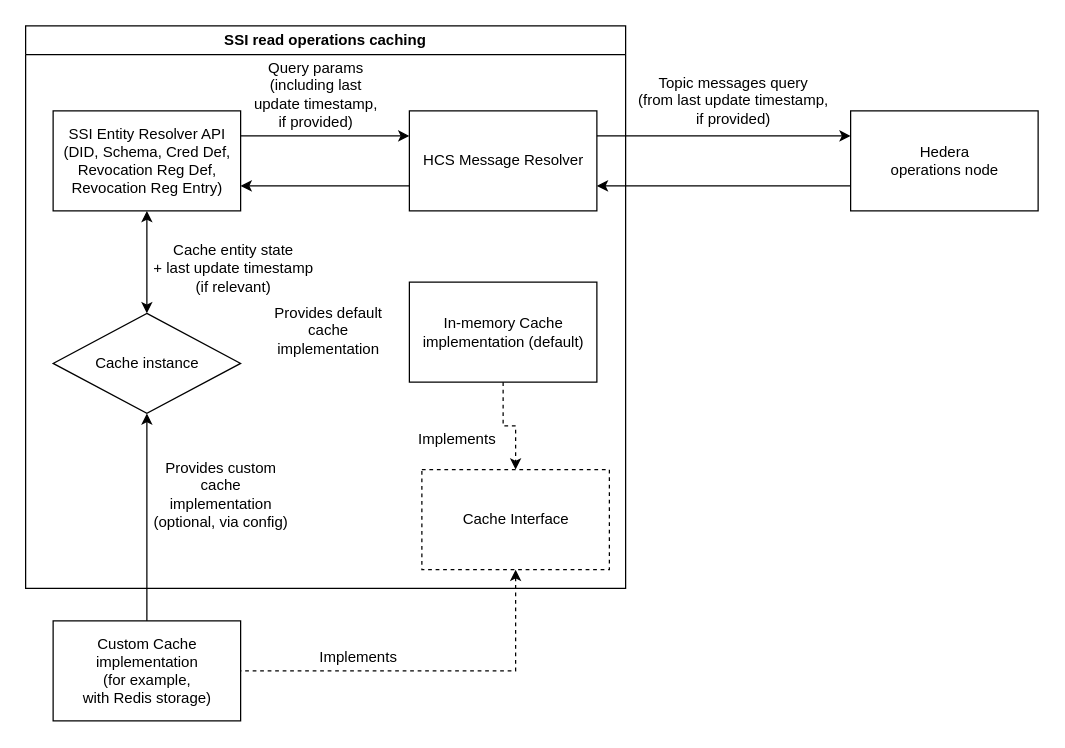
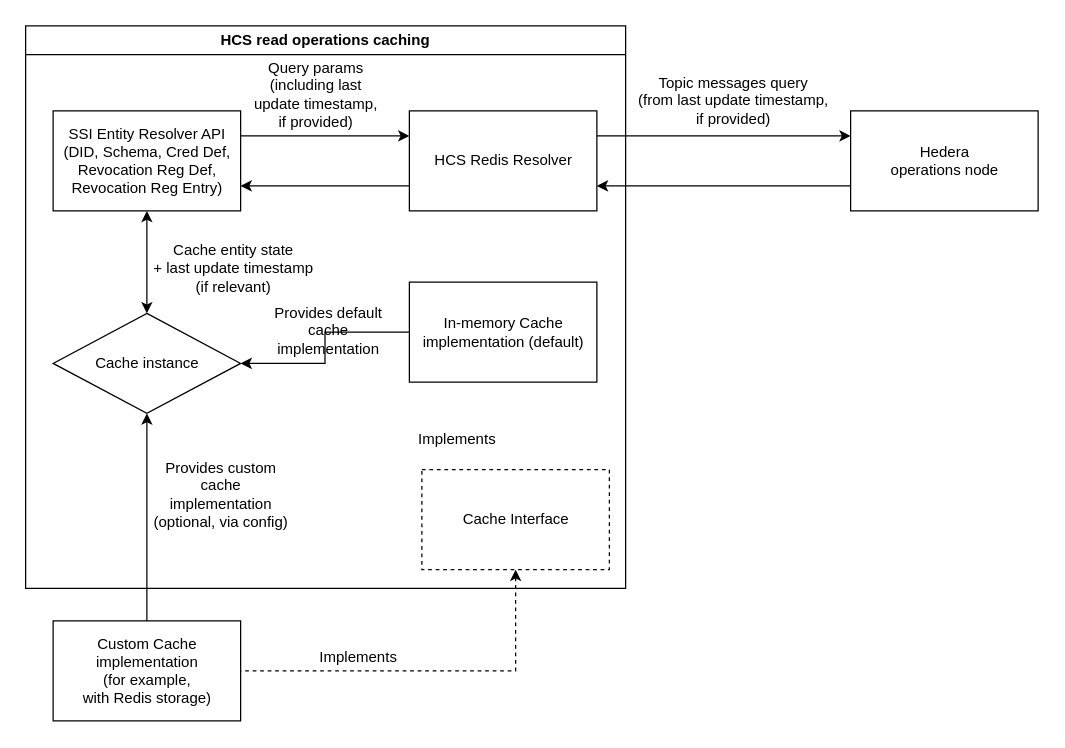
- <mxCell id="2" value="SSI read operations caching" style="swimlane;whiteSpace=wrap;html=1;direction=east;" parent="1" vertex="1"><mxGeometry x="20" y="20" width="480" height="450" as="geometry" /></mxCell>
+ <mxCell id="2" value="HCS read operations caching" style="swimlane;whiteSpace=wrap;html=1;direction=east;" parent="1" vertex="1"><mxGeometry x="20" y="20" width="480" height="450" as="geometry" /></mxCell>
- <mxCell id="3" value="HCS Message Resolver" style="html=1;" parent="2" vertex="1"><mxGeometry x="307" y="68" width="150" height="80" as="geometry" /></mxCell>
+ <mxCell id="3" value="HCS Redis Resolver" style="html=1;" parent="2" vertex="1"><mxGeometry x="307" y="68" width="150" height="80" as="geometry" /></mxCell>
+ <mxCell id="4" style="edgeStyle=orthogonalEdgeStyle;rounded=0;orthogonalLoop=1;jettySize=auto;html=1;entryX=1;entryY=0.5;entryDx=0;entryDy=0;" parent="2" source="5" target="12" edge="1"><mxGeometry relative="1" as="geometry" /></mxCell>
- <mxCell id="6" style="edgeStyle=orthogonalEdgeStyle;rounded=0;orthogonalLoop=1;jettySize=auto;html=1;entryX=0.5;entryY=0;entryDx=0;entryDy=0;startArrow=none;startFill=0;endArrow=classic;endFill=1;dashed=1;" parent="2" source="5" target="8" edge="1"><mxGeometry relative="1" as="geometry"><mxPoint x="161" y="260.0" as="targetPoint" /></mxGeometry></mxCell>
